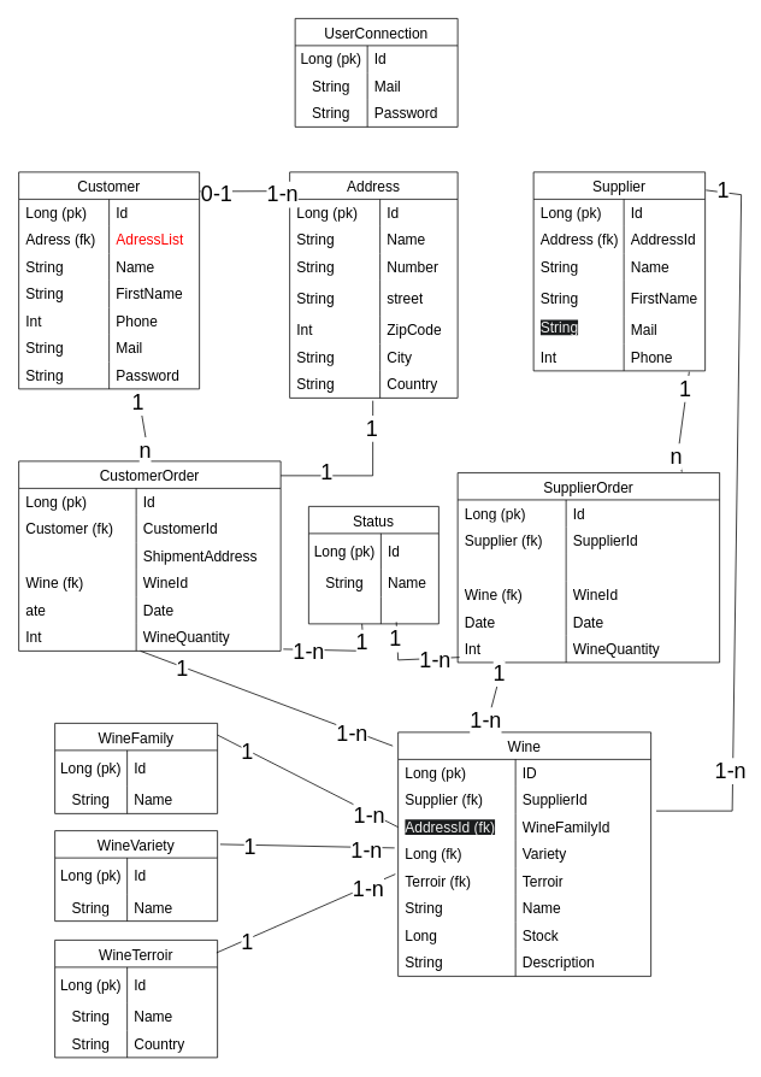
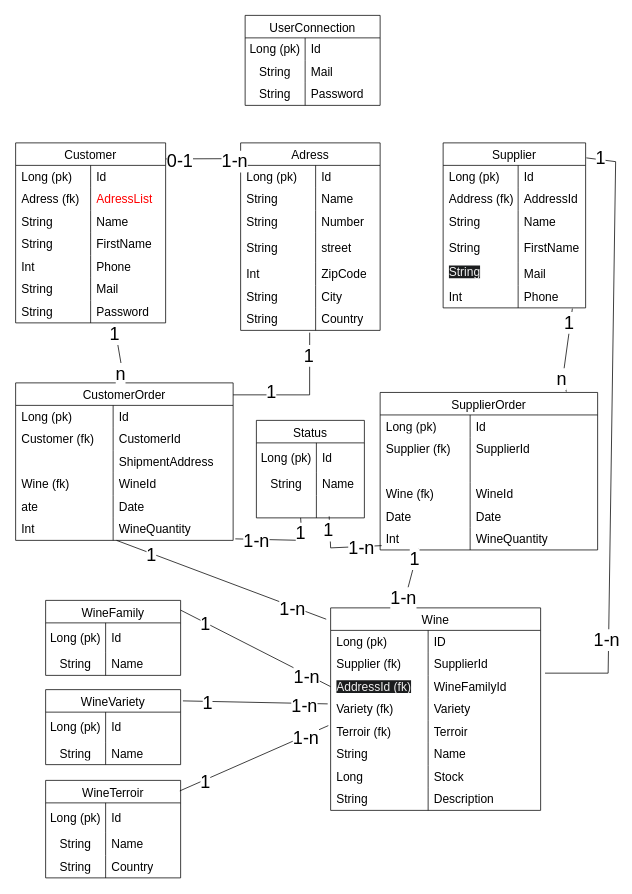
- <mxCell id="65" value="Address" style="shape=table;startSize=30;container=1;collapsible=0;childLayout=tableLayout;fixedRows=1;rowLines=0;fontStyle=0;strokeColor=default;fontSize=16;" parent="1" vertex="1"><mxGeometry x="320" y="190" width="186" height="250" as="geometry" /></mxCell>
+ <mxCell id="65" value="Adress" style="shape=table;startSize=30;container=1;collapsible=0;childLayout=tableLayout;fixedRows=1;rowLines=0;fontStyle=0;strokeColor=default;fontSize=16;" parent="1" vertex="1"><mxGeometry x="320" y="190" width="186" height="250" as="geometry" /></mxCell>
- <mxCell id="32" value="Long (fk)" style="shape=partialRectangle;html=1;whiteSpace=wrap;connectable=0;fillColor=none;top=0;left=0;bottom=0;right=0;align=left;spacingLeft=6;overflow=hidden;strokeColor=inherit;fontSize=16;" parent="31" vertex="1"><mxGeometry width="130" height="30" as="geometry"><mxRectangle width="130" height="30" as="alternateBounds" /></mxGeometry></mxCell>
+ <mxCell id="32" value="Variety (fk)" style="shape=partialRectangle;html=1;whiteSpace=wrap;connectable=0;fillColor=none;top=0;left=0;bottom=0;right=0;align=left;spacingLeft=6;overflow=hidden;strokeColor=inherit;fontSize=16;" parent="31" vertex="1"><mxGeometry width="130" height="30" as="geometry"><mxRectangle width="130" height="30" as="alternateBounds" /></mxGeometry></mxCell>
